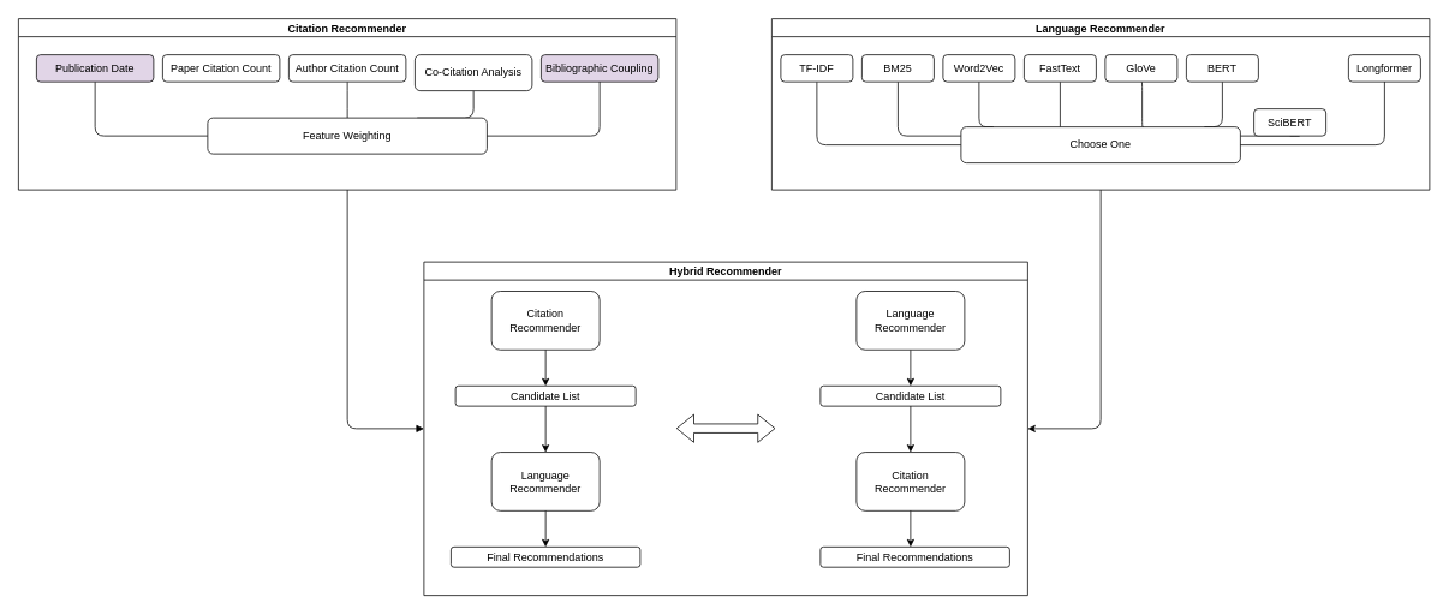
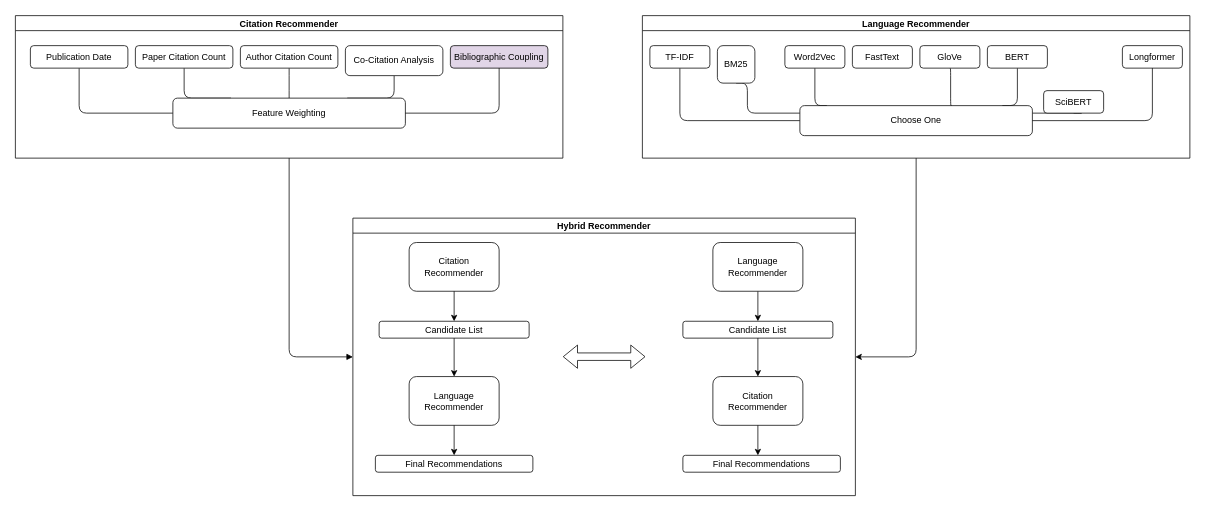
- <mxCell id="23" value="Publication Date" style="whiteSpace=wrap;html=1;align=center;treeFolding=1;treeMoving=1;newEdgeStyle={&quot;edgeStyle&quot;:&quot;elbowEdgeStyle&quot;,&quot;startArrow&quot;:&quot;none&quot;,&quot;endArrow&quot;:&quot;none&quot;};rounded=1;fillColor=#e1d5e7;" parent="21" vertex="1"><mxGeometry x="20" y="40" width="130" height="30" as="geometry" /></mxCell>
+ <mxCell id="23" value="Publication Date" style="whiteSpace=wrap;html=1;align=center;treeFolding=1;treeMoving=1;newEdgeStyle={&quot;edgeStyle&quot;:&quot;elbowEdgeStyle&quot;,&quot;startArrow&quot;:&quot;none&quot;,&quot;endArrow&quot;:&quot;none&quot;};rounded=1;" parent="21" vertex="1"><mxGeometry x="20" y="40" width="130" height="30" as="geometry" /></mxCell>
- <mxCell id="18" value="BM25" style="whiteSpace=wrap;html=1;align=center;treeFolding=1;treeMoving=1;newEdgeStyle={&quot;edgeStyle&quot;:&quot;elbowEdgeStyle&quot;,&quot;startArrow&quot;:&quot;none&quot;,&quot;endArrow&quot;:&quot;none&quot;};rounded=1;" parent="3" vertex="1"><mxGeometry x="100" y="40" width="80" height="30" as="geometry" /></mxCell>
+ <mxCell id="18" value="BM25" style="whiteSpace=wrap;html=1;align=center;treeFolding=1;treeMoving=1;newEdgeStyle={&quot;edgeStyle&quot;:&quot;elbowEdgeStyle&quot;,&quot;startArrow&quot;:&quot;none&quot;,&quot;endArrow&quot;:&quot;none&quot;};rounded=1;" parent="3" vertex="1"><mxGeometry x="100" y="40" width="50" height="50" as="geometry" /></mxCell>
+ <mxCell id="29" style="edgeStyle=elbowEdgeStyle;html=1;startArrow=none;endArrow=none;exitX=0.5;exitY=1;exitDx=0;exitDy=0;entryX=0.25;entryY=0;entryDx=0;entryDy=0;" parent="21" source="30" target="31" edge="1"><mxGeometry relative="1" as="geometry"><Array as="points"><mxPoint x="225" y="100" /></Array></mxGeometry></mxCell>
- <mxCell id="8" style="edgeStyle=elbowEdgeStyle;html=1;startArrow=none;endArrow=none;exitX=0.5;exitY=1;exitDx=0;exitDy=0;entryX=0.355;entryY=0;entryDx=0;entryDy=0;entryPerimeter=0;" parent="3" source="9" target="19" edge="1"><mxGeometry relative="1" as="geometry" /></mxCell>
